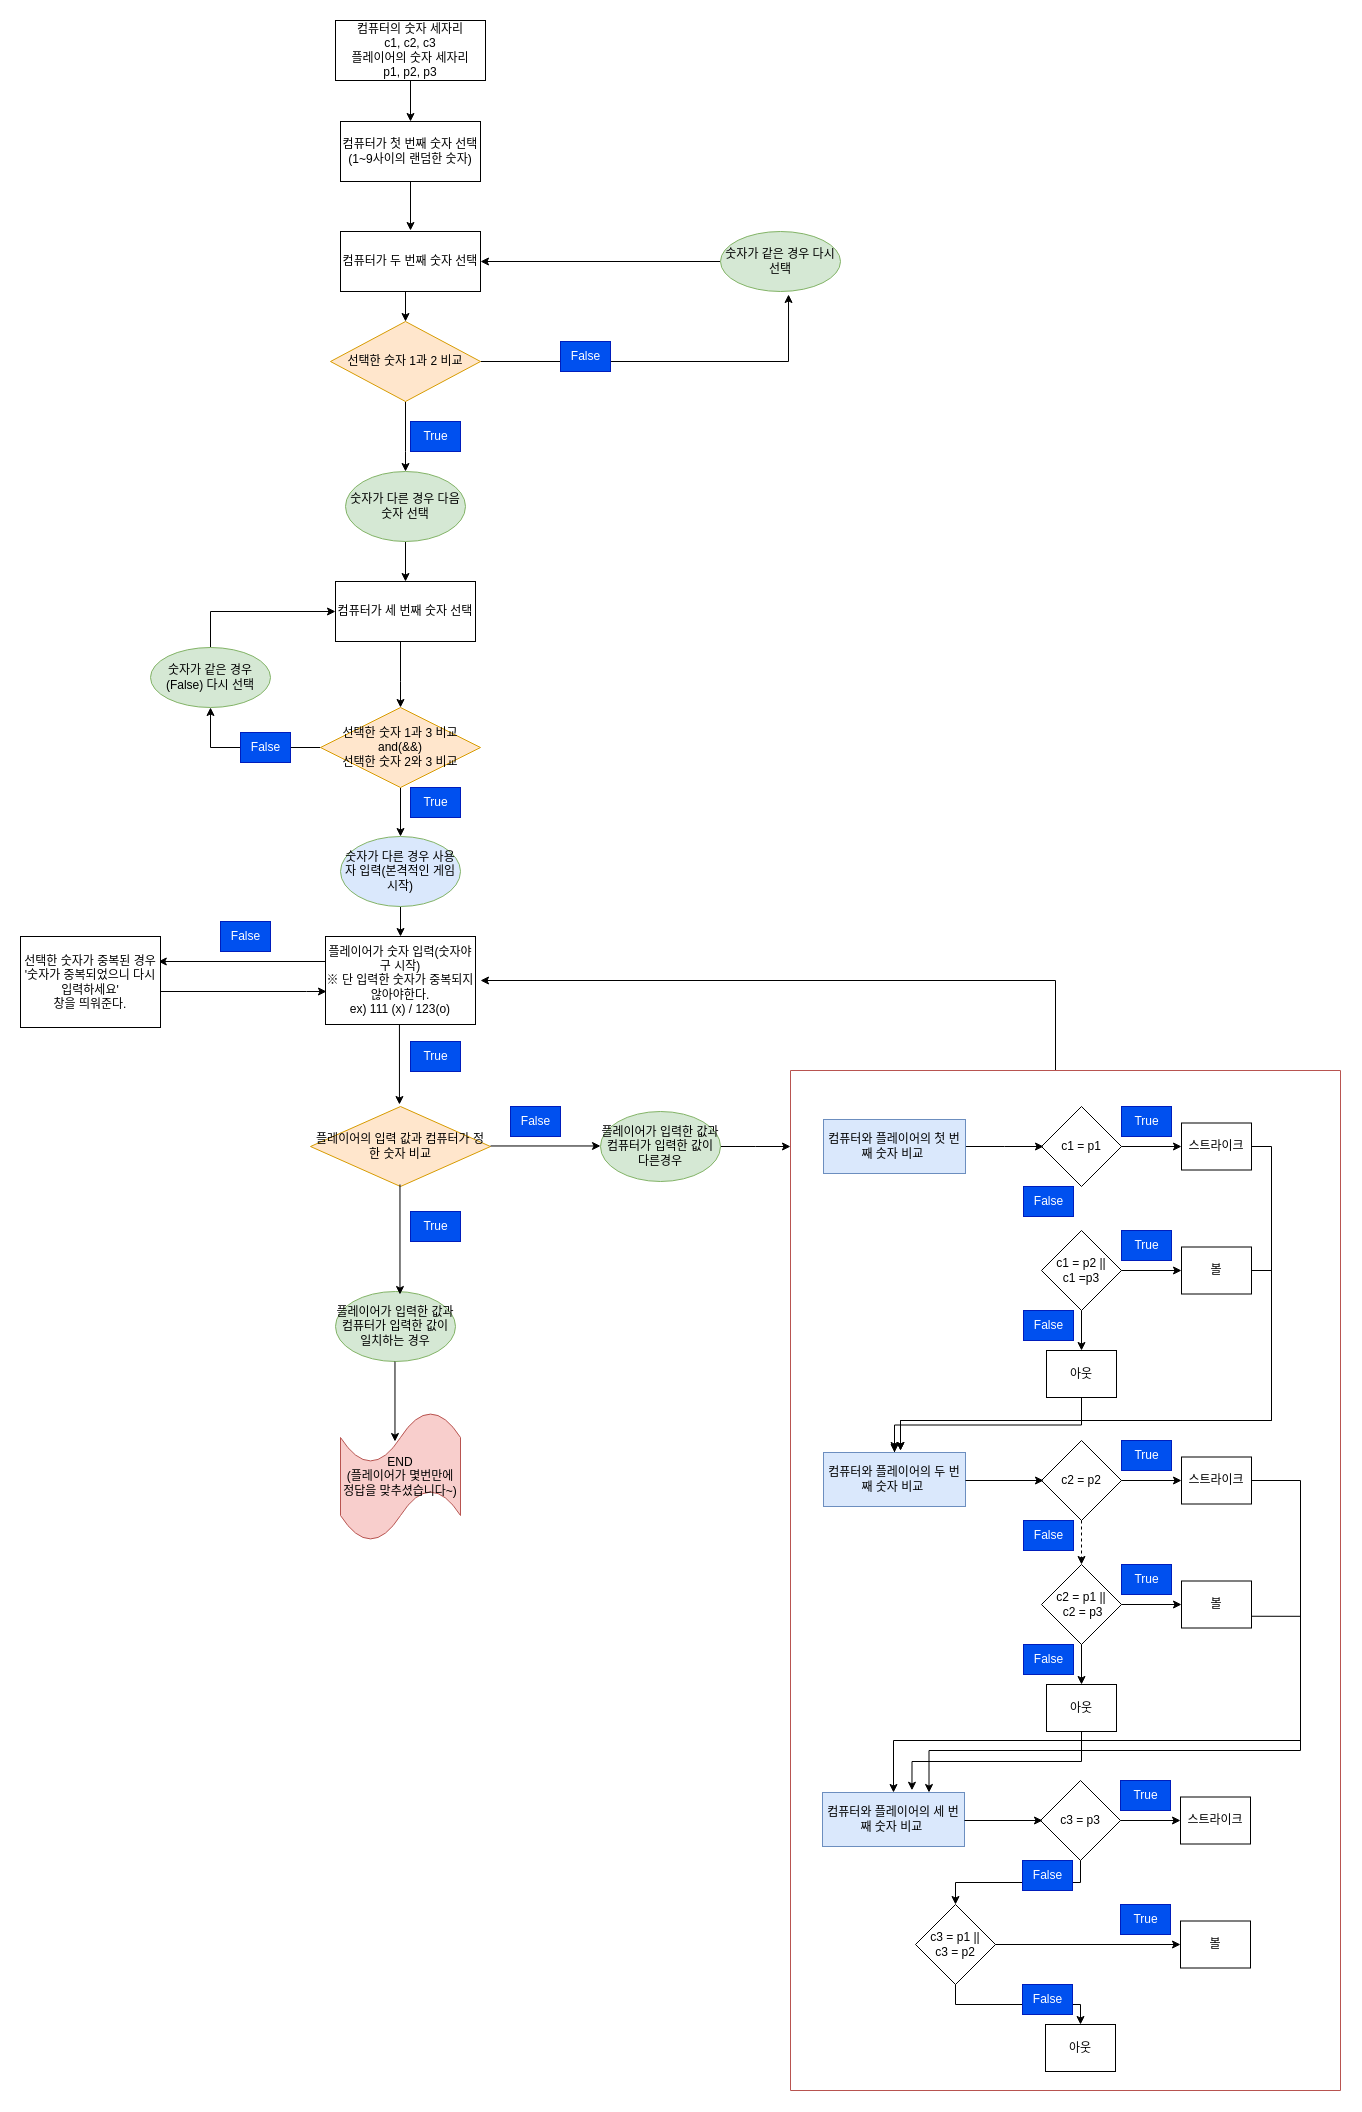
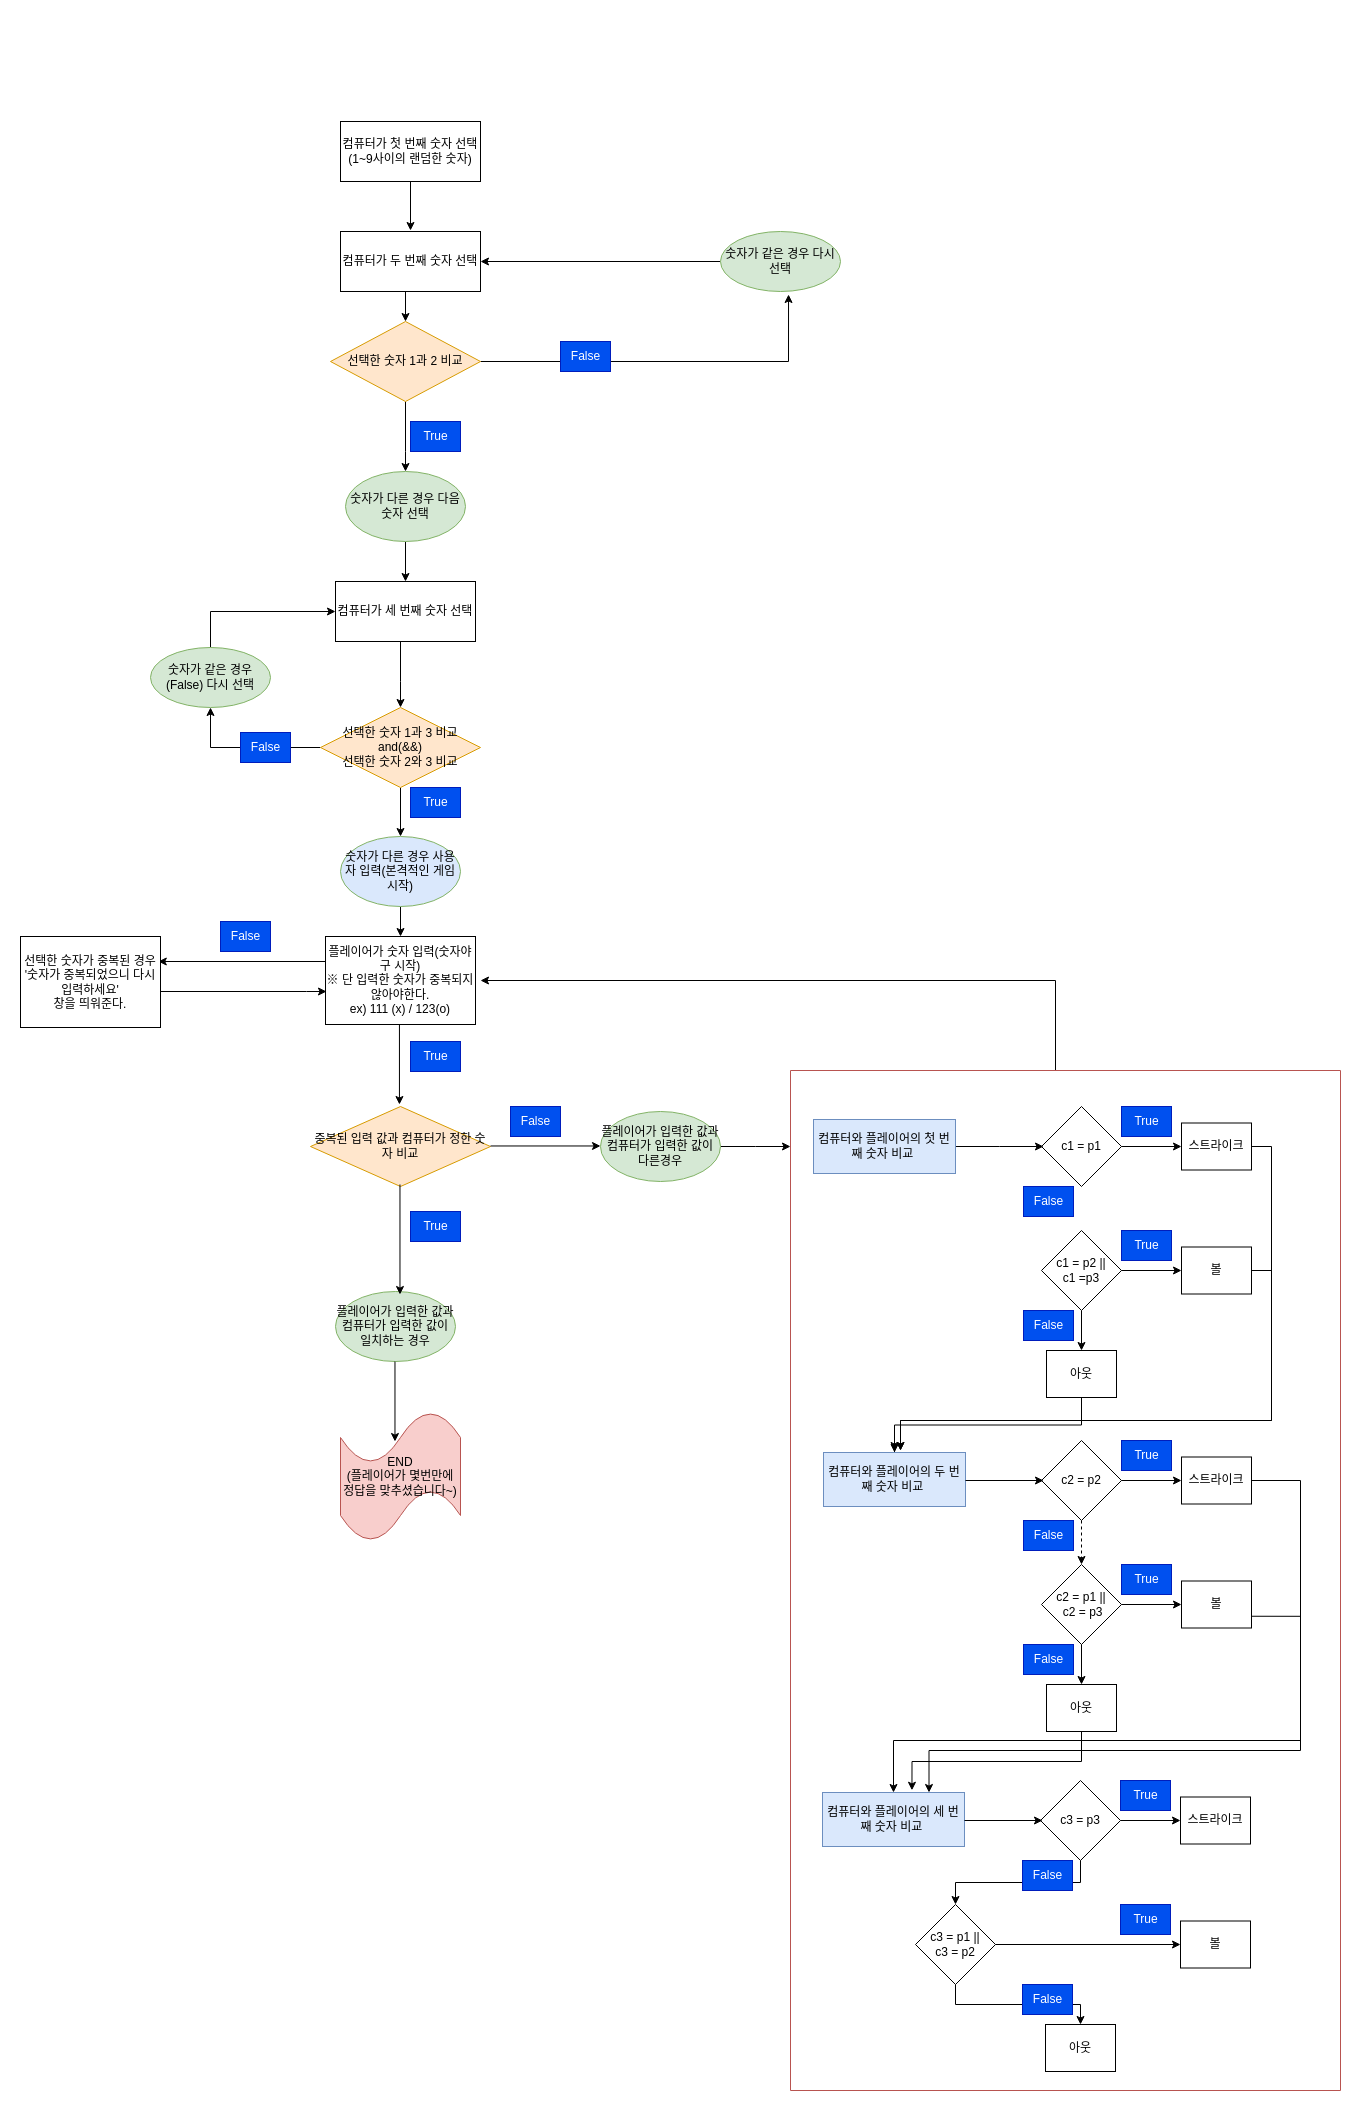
- <mxCell id="46" value="컴퓨터의 숫자 세자리&lt;br&gt;c1, c2, c3&lt;br&gt;플레이어의 숫자 세자리&lt;br&gt;p1, p2, p3" style="rounded=0;whiteSpace=wrap;html=1;fontFamily=Helvetica;fontSize=12;" vertex="1" parent="1"><mxGeometry x="335" y="20" width="150" height="60" as="geometry" /></mxCell>
- <mxCell id="45" value="" style="edgeStyle=orthogonalEdgeStyle;rounded=0;orthogonalLoop=1;jettySize=auto;html=1;fontFamily=Helvetica;fontSize=12;fontColor=default;" edge="1" parent="1" source="46" target="3"><mxGeometry relative="1" as="geometry" /></mxCell>
- <mxCell id="25" value="플레이어의 입력 값과 컴퓨터가 정한 숫자 비교" style="rhombus;whiteSpace=wrap;html=1;fillColor=#ffe6cc;strokeColor=#d79b00;" parent="1" vertex="1"><mxGeometry x="310" y="1106" width="180" height="80" as="geometry" /></mxCell>
+ <mxCell id="25" value="중복된 입력 값과 컴퓨터가 정한 숫자 비교" style="rhombus;whiteSpace=wrap;html=1;fillColor=#ffe6cc;strokeColor=#d79b00;" parent="1" vertex="1"><mxGeometry x="310" y="1106" width="180" height="80" as="geometry" /></mxCell>
- <mxCell id="40" value="컴퓨터와 플레이어의 첫 번째 숫자 비교&amp;nbsp;" style="rounded=0;whiteSpace=wrap;html=1;labelBackgroundColor=none;fillColor=#dae8fc;strokeColor=#6c8ebf;" parent="1" vertex="1"><mxGeometry x="823" y="1119" width="142" height="54" as="geometry" /></mxCell>
+ <mxCell id="40" value="컴퓨터와 플레이어의 첫 번째 숫자 비교&amp;nbsp;" style="rounded=0;whiteSpace=wrap;html=1;labelBackgroundColor=none;fillColor=#dae8fc;strokeColor=#6c8ebf;" parent="1" vertex="1"><mxGeometry x="813" y="1119" width="142" height="54" as="geometry" /></mxCell>
